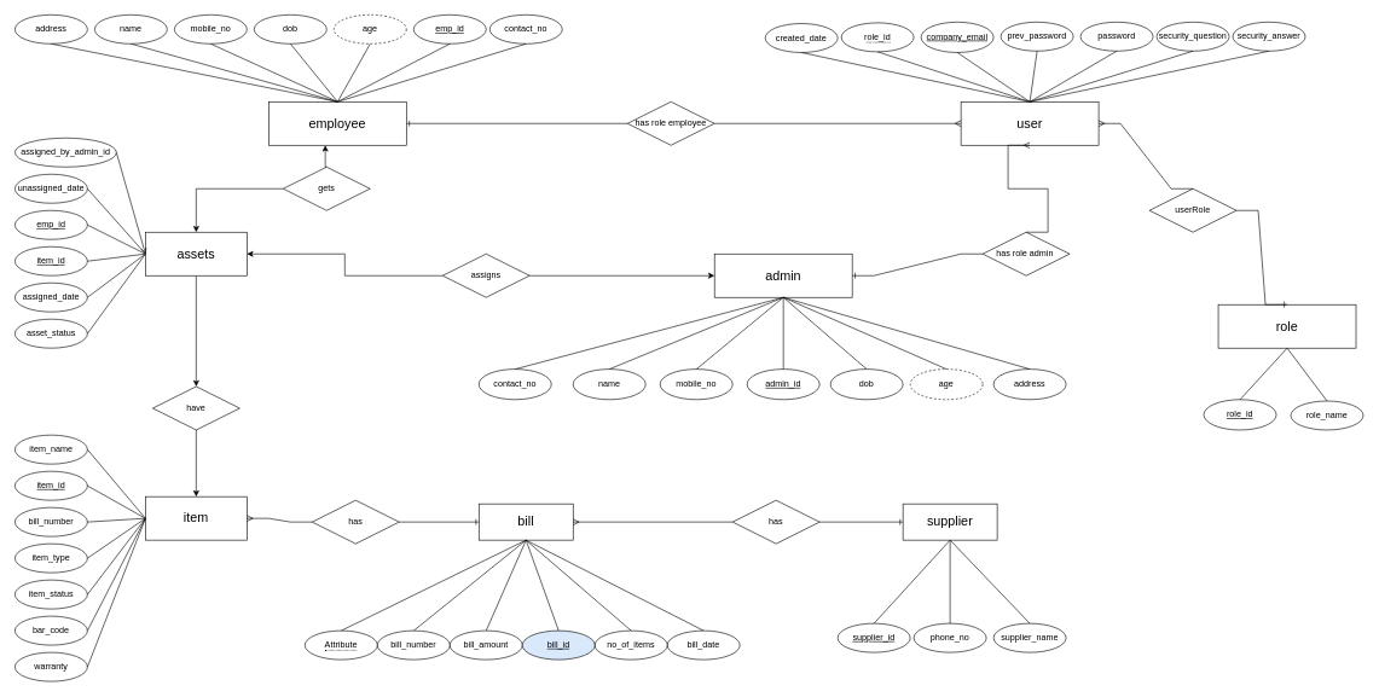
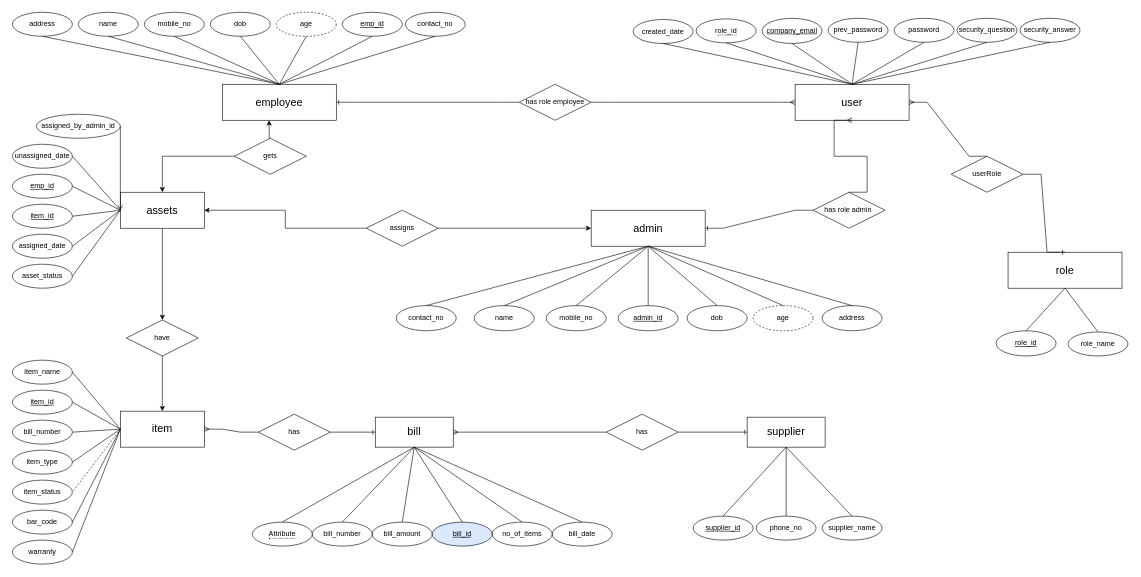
- <mxCell id="68" value="assigned_by_admin_id" style="ellipse;whiteSpace=wrap;html=1;align=center;" vertex="1" parent="1"><mxGeometry x="20" y="190" width="140" height="40" as="geometry" /></mxCell>
+ <mxCell id="68" value="assigned_by_admin_id" style="ellipse;whiteSpace=wrap;html=1;align=center;" vertex="1" parent="1"><mxGeometry x="60" y="190" width="140" height="40" as="geometry" /></mxCell>
- <mxCell id="5" value="&lt;font style=&quot;font-size: 18px;&quot;&gt;bill&lt;/font&gt;" style="whiteSpace=wrap;html=1;align=center;" parent="1" vertex="1"><mxGeometry x="660" y="695" width="130" height="50" as="geometry" /></mxCell>
+ <mxCell id="5" value="&lt;font style=&quot;font-size: 18px;&quot;&gt;bill&lt;/font&gt;" style="whiteSpace=wrap;html=1;align=center;" parent="1" vertex="1"><mxGeometry x="625" y="695" width="130" height="50" as="geometry" /></mxCell>
- <mxCell id="93" value="" style="endArrow=none;html=1;rounded=0;exitX=0;exitY=0.5;exitDx=0;exitDy=0;entryX=1;entryY=0.5;entryDx=0;entryDy=0;" edge="1" parent="1" source="6" target="38"><mxGeometry relative="1" as="geometry"><mxPoint x="460" y="620" as="sourcePoint" /><mxPoint x="620" y="620" as="targetPoint" /></mxGeometry></mxCell>
+ <mxCell id="93" value="" style="endArrow=none;html=1;rounded=0;exitX=0;exitY=0.5;exitDx=0;exitDy=0;entryX=1;entryY=0.5;entryDx=0;entryDy=0;dashed=1;" edge="1" parent="1" source="6" target="38"><mxGeometry relative="1" as="geometry"><mxPoint x="460" y="620" as="sourcePoint" /><mxPoint x="620" y="620" as="targetPoint" /></mxGeometry></mxCell>
